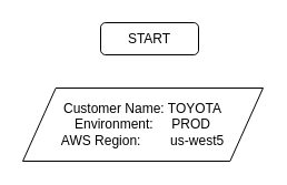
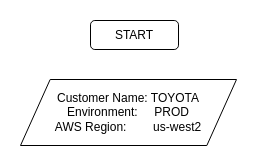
- <mxCell id="3" value="Customer Name: TOYOTA&lt;div&gt;Environment:&amp;nbsp; &amp;nbsp; &amp;nbsp;PROD&lt;/div&gt;&lt;div&gt;AWS Region:&amp;nbsp; &amp;nbsp; &amp;nbsp; &amp;nbsp; us-west5&lt;/div&gt;" style="shape=parallelogram;perimeter=parallelogramPerimeter;whiteSpace=wrap;html=1;fixedSize=1;size=29.667;" vertex="1" parent="1"><mxGeometry x="20" y="79" width="216" height="66" as="geometry" /></mxCell>
+ <mxCell id="3" value="Customer Name: TOYOTA&lt;div&gt;Environment:&amp;nbsp; &amp;nbsp; &amp;nbsp;PROD&lt;/div&gt;&lt;div&gt;AWS Region:&amp;nbsp; &amp;nbsp; &amp;nbsp; &amp;nbsp; us-west2&lt;/div&gt;" style="shape=parallelogram;perimeter=parallelogramPerimeter;whiteSpace=wrap;html=1;fixedSize=1;size=29.667;" vertex="1" parent="1"><mxGeometry x="20" y="79" width="216" height="66" as="geometry" /></mxCell>
